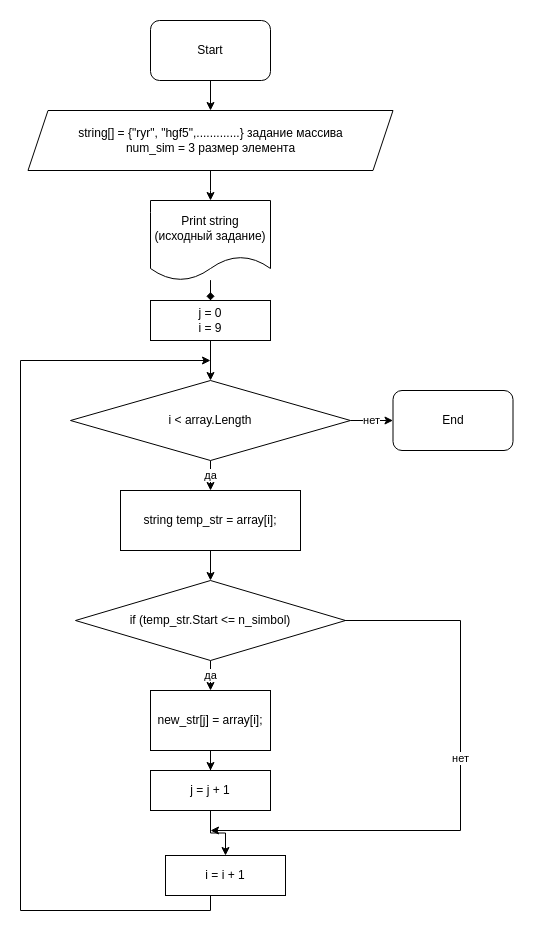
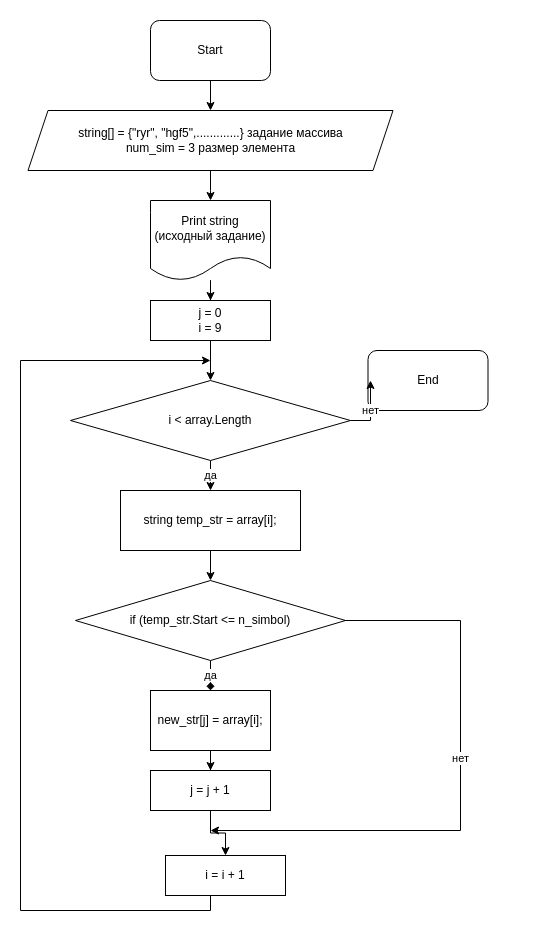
- <mxCell id="8" value="" style="edgeStyle=orthogonalEdgeStyle;rounded=0;orthogonalLoop=1;jettySize=auto;html=1;endArrow=diamond;" edge="1" parent="1" source="9" target="11"><mxGeometry relative="1" as="geometry" /></mxCell>
+ <mxCell id="8" value="" style="edgeStyle=orthogonalEdgeStyle;rounded=0;orthogonalLoop=1;jettySize=auto;html=1;" edge="1" parent="1" source="9" target="11"><mxGeometry relative="1" as="geometry" /></mxCell>
- <mxCell id="10" value="End" style="rounded=1;whiteSpace=wrap;html=1;" parent="1" vertex="1"><mxGeometry x="392.5" y="390" width="120" height="60" as="geometry" /></mxCell>
+ <mxCell id="10" value="End" style="rounded=1;whiteSpace=wrap;html=1;" parent="1" vertex="1"><mxGeometry x="367.5" y="350" width="120" height="60" as="geometry" /></mxCell>
- <mxCell id="14" value="да" style="edgeStyle=orthogonalEdgeStyle;rounded=0;orthogonalLoop=1;jettySize=auto;html=1;" edge="1" parent="1" source="16" target="18"><mxGeometry relative="1" as="geometry" /></mxCell>
+ <mxCell id="14" value="да" style="edgeStyle=orthogonalEdgeStyle;rounded=0;orthogonalLoop=1;jettySize=auto;html=1;endArrow=diamond;" edge="1" parent="1" source="16" target="18"><mxGeometry relative="1" as="geometry" /></mxCell>
